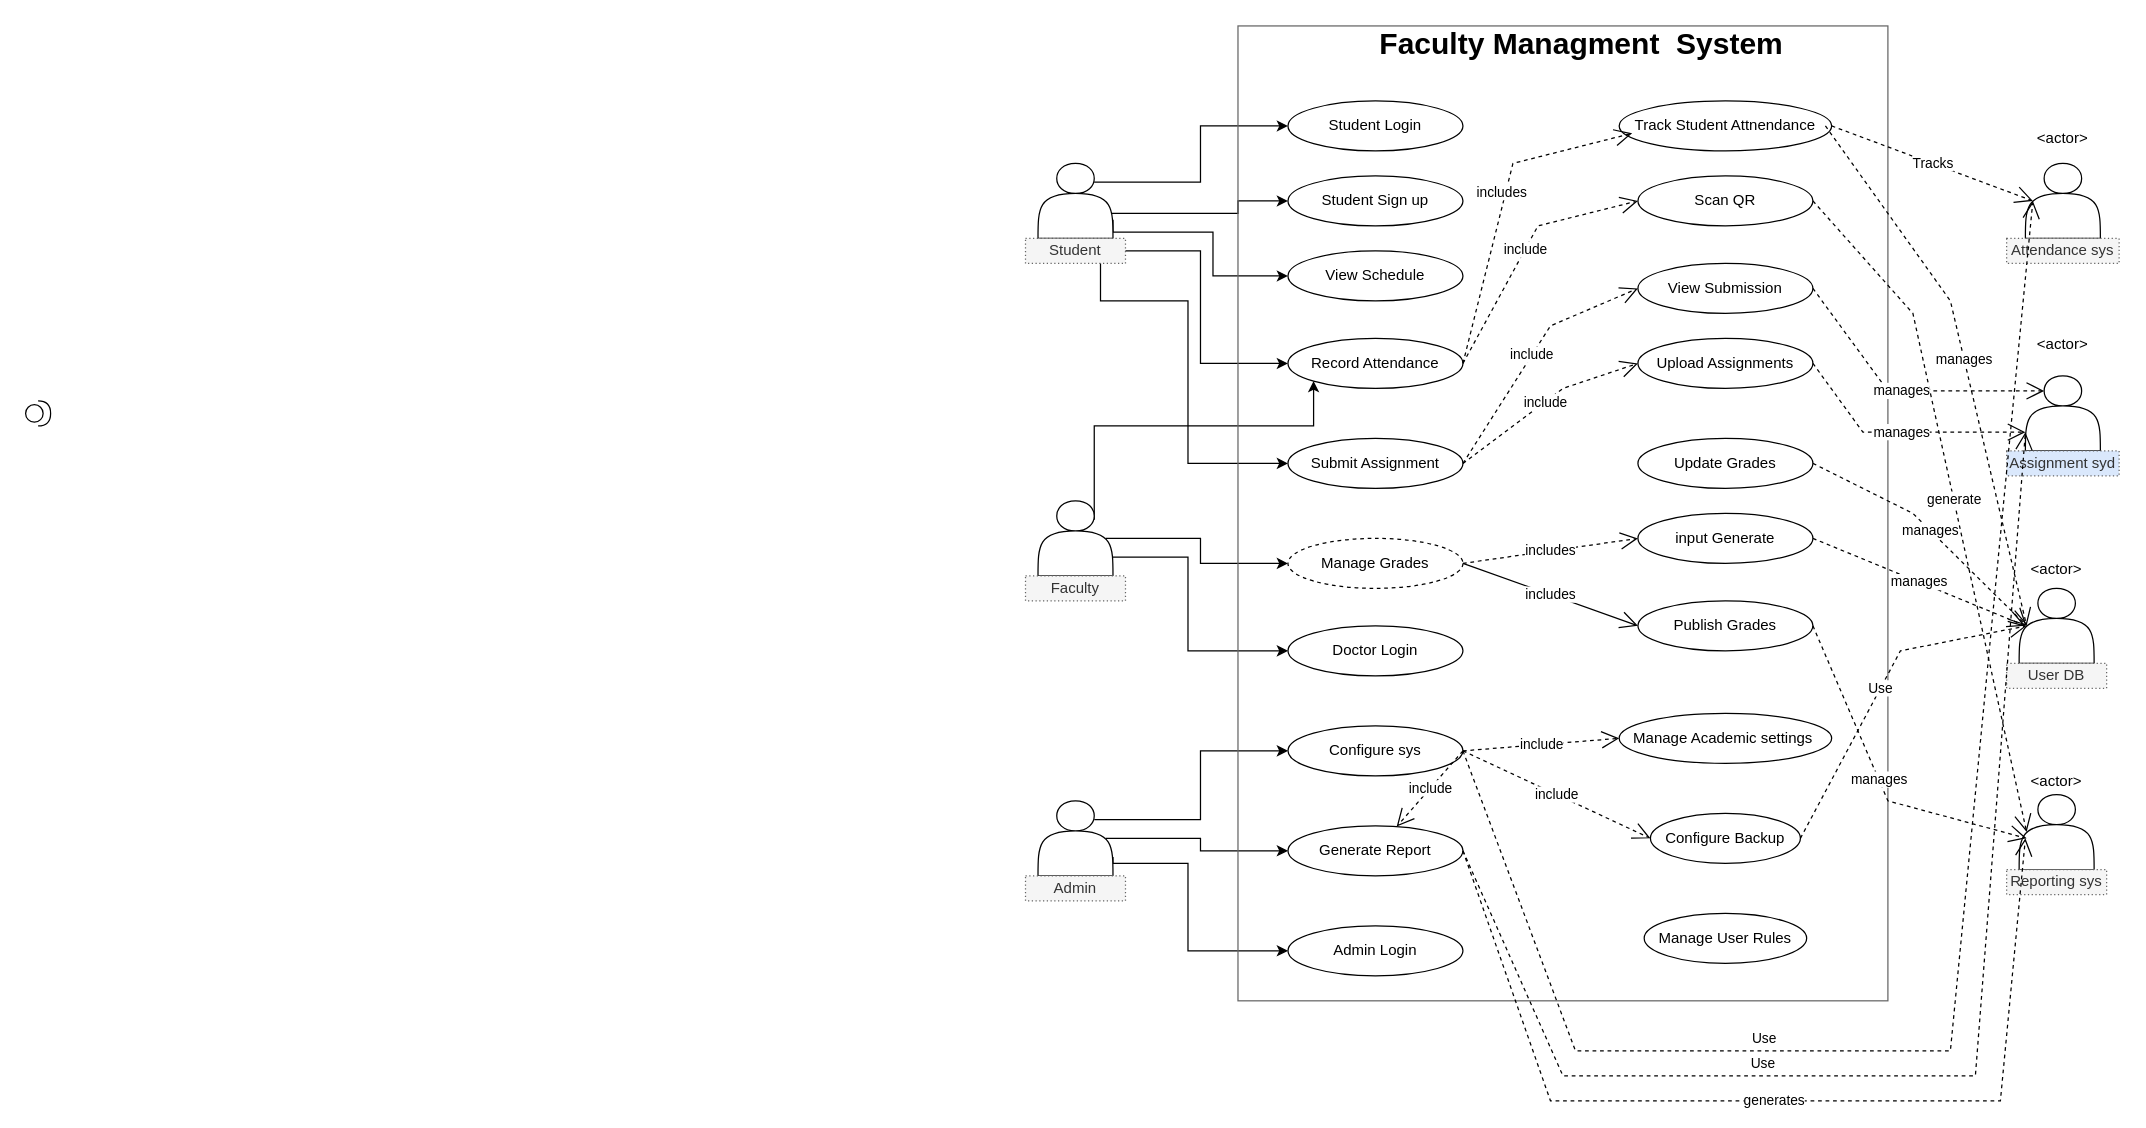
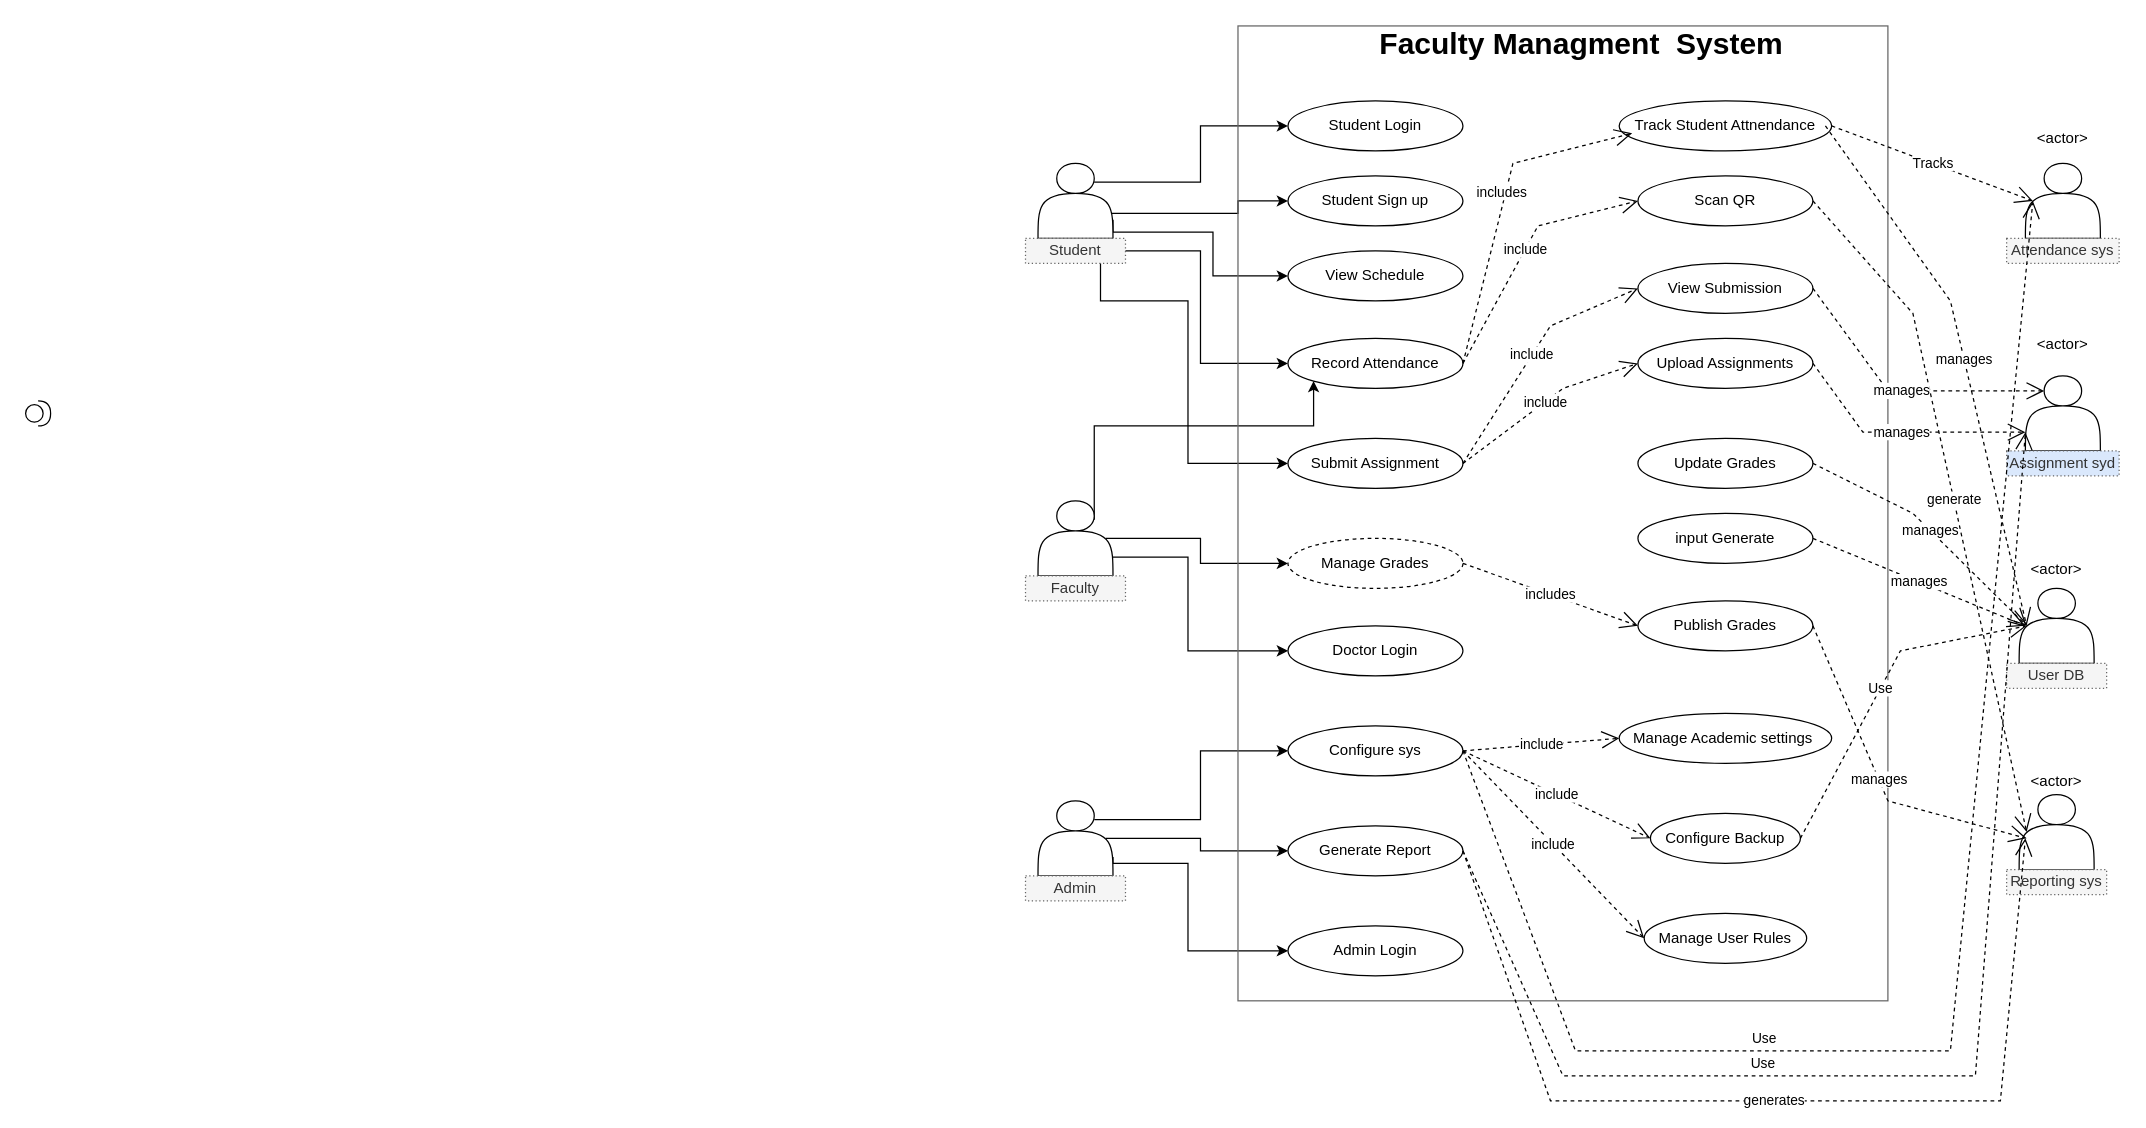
- <mxCell id="61" value="includes" style="endArrow=open;endSize=12;dashed=1;html=1;rounded=0;exitX=1;exitY=0.5;exitDx=0;exitDy=0;entryX=0;entryY=0.5;entryDx=0;entryDy=0;" parent="1" source="29" target="35" edge="1"><mxGeometry width="160" relative="1" as="geometry"><mxPoint x="1180" y="460" as="sourcePoint" /><mxPoint x="1320" as="targetPoint" y="380" /></mxGeometry></mxCell>
- <mxCell id="62" value="includes" style="endArrow=open;endSize=12;dashed=0;html=1;rounded=0;exitX=1;exitY=0.5;exitDx=0;exitDy=0;entryX=0;entryY=0.5;entryDx=0;entryDy=0;" parent="1" source="29" target="57" edge="1"><mxGeometry width="160" relative="1" as="geometry"><mxPoint x="1190" y="470" as="sourcePoint" /><mxPoint x="1330" y="390" as="targetPoint" /></mxGeometry></mxCell>
+ <mxCell id="62" value="includes" style="endArrow=open;endSize=12;dashed=1;html=1;rounded=0;exitX=1;exitY=0.5;exitDx=0;exitDy=0;entryX=0;entryY=0.5;entryDx=0;entryDy=0;" parent="1" source="29" target="57" edge="1"><mxGeometry width="160" relative="1" as="geometry"><mxPoint x="1190" y="470" as="sourcePoint" /><mxPoint x="1330" y="390" as="targetPoint" /></mxGeometry></mxCell>
- <mxCell id="69" value="include" style="endArrow=open;endSize=12;dashed=1;html=1;rounded=0;exitX=1;exitY=0.5;exitDx=0;exitDy=0;" parent="1" source="42" target="41" edge="1"><mxGeometry width="160" relative="1" as="geometry"><mxPoint x="1190" y="620" as="sourcePoint" /><mxPoint x="1315" y="610" as="targetPoint" /></mxGeometry></mxCell>
+ <mxCell id="69" value="include" style="endArrow=open;endSize=12;dashed=1;html=1;rounded=0;exitX=1;exitY=0.5;exitDx=0;exitDy=0;entryX=0;entryY=0.5;entryDx=0;entryDy=0;" parent="1" source="42" target="60" edge="1"><mxGeometry width="160" relative="1" as="geometry"><mxPoint x="1190" y="620" as="sourcePoint" /><mxPoint x="1315" y="610" as="targetPoint" /></mxGeometry></mxCell>
